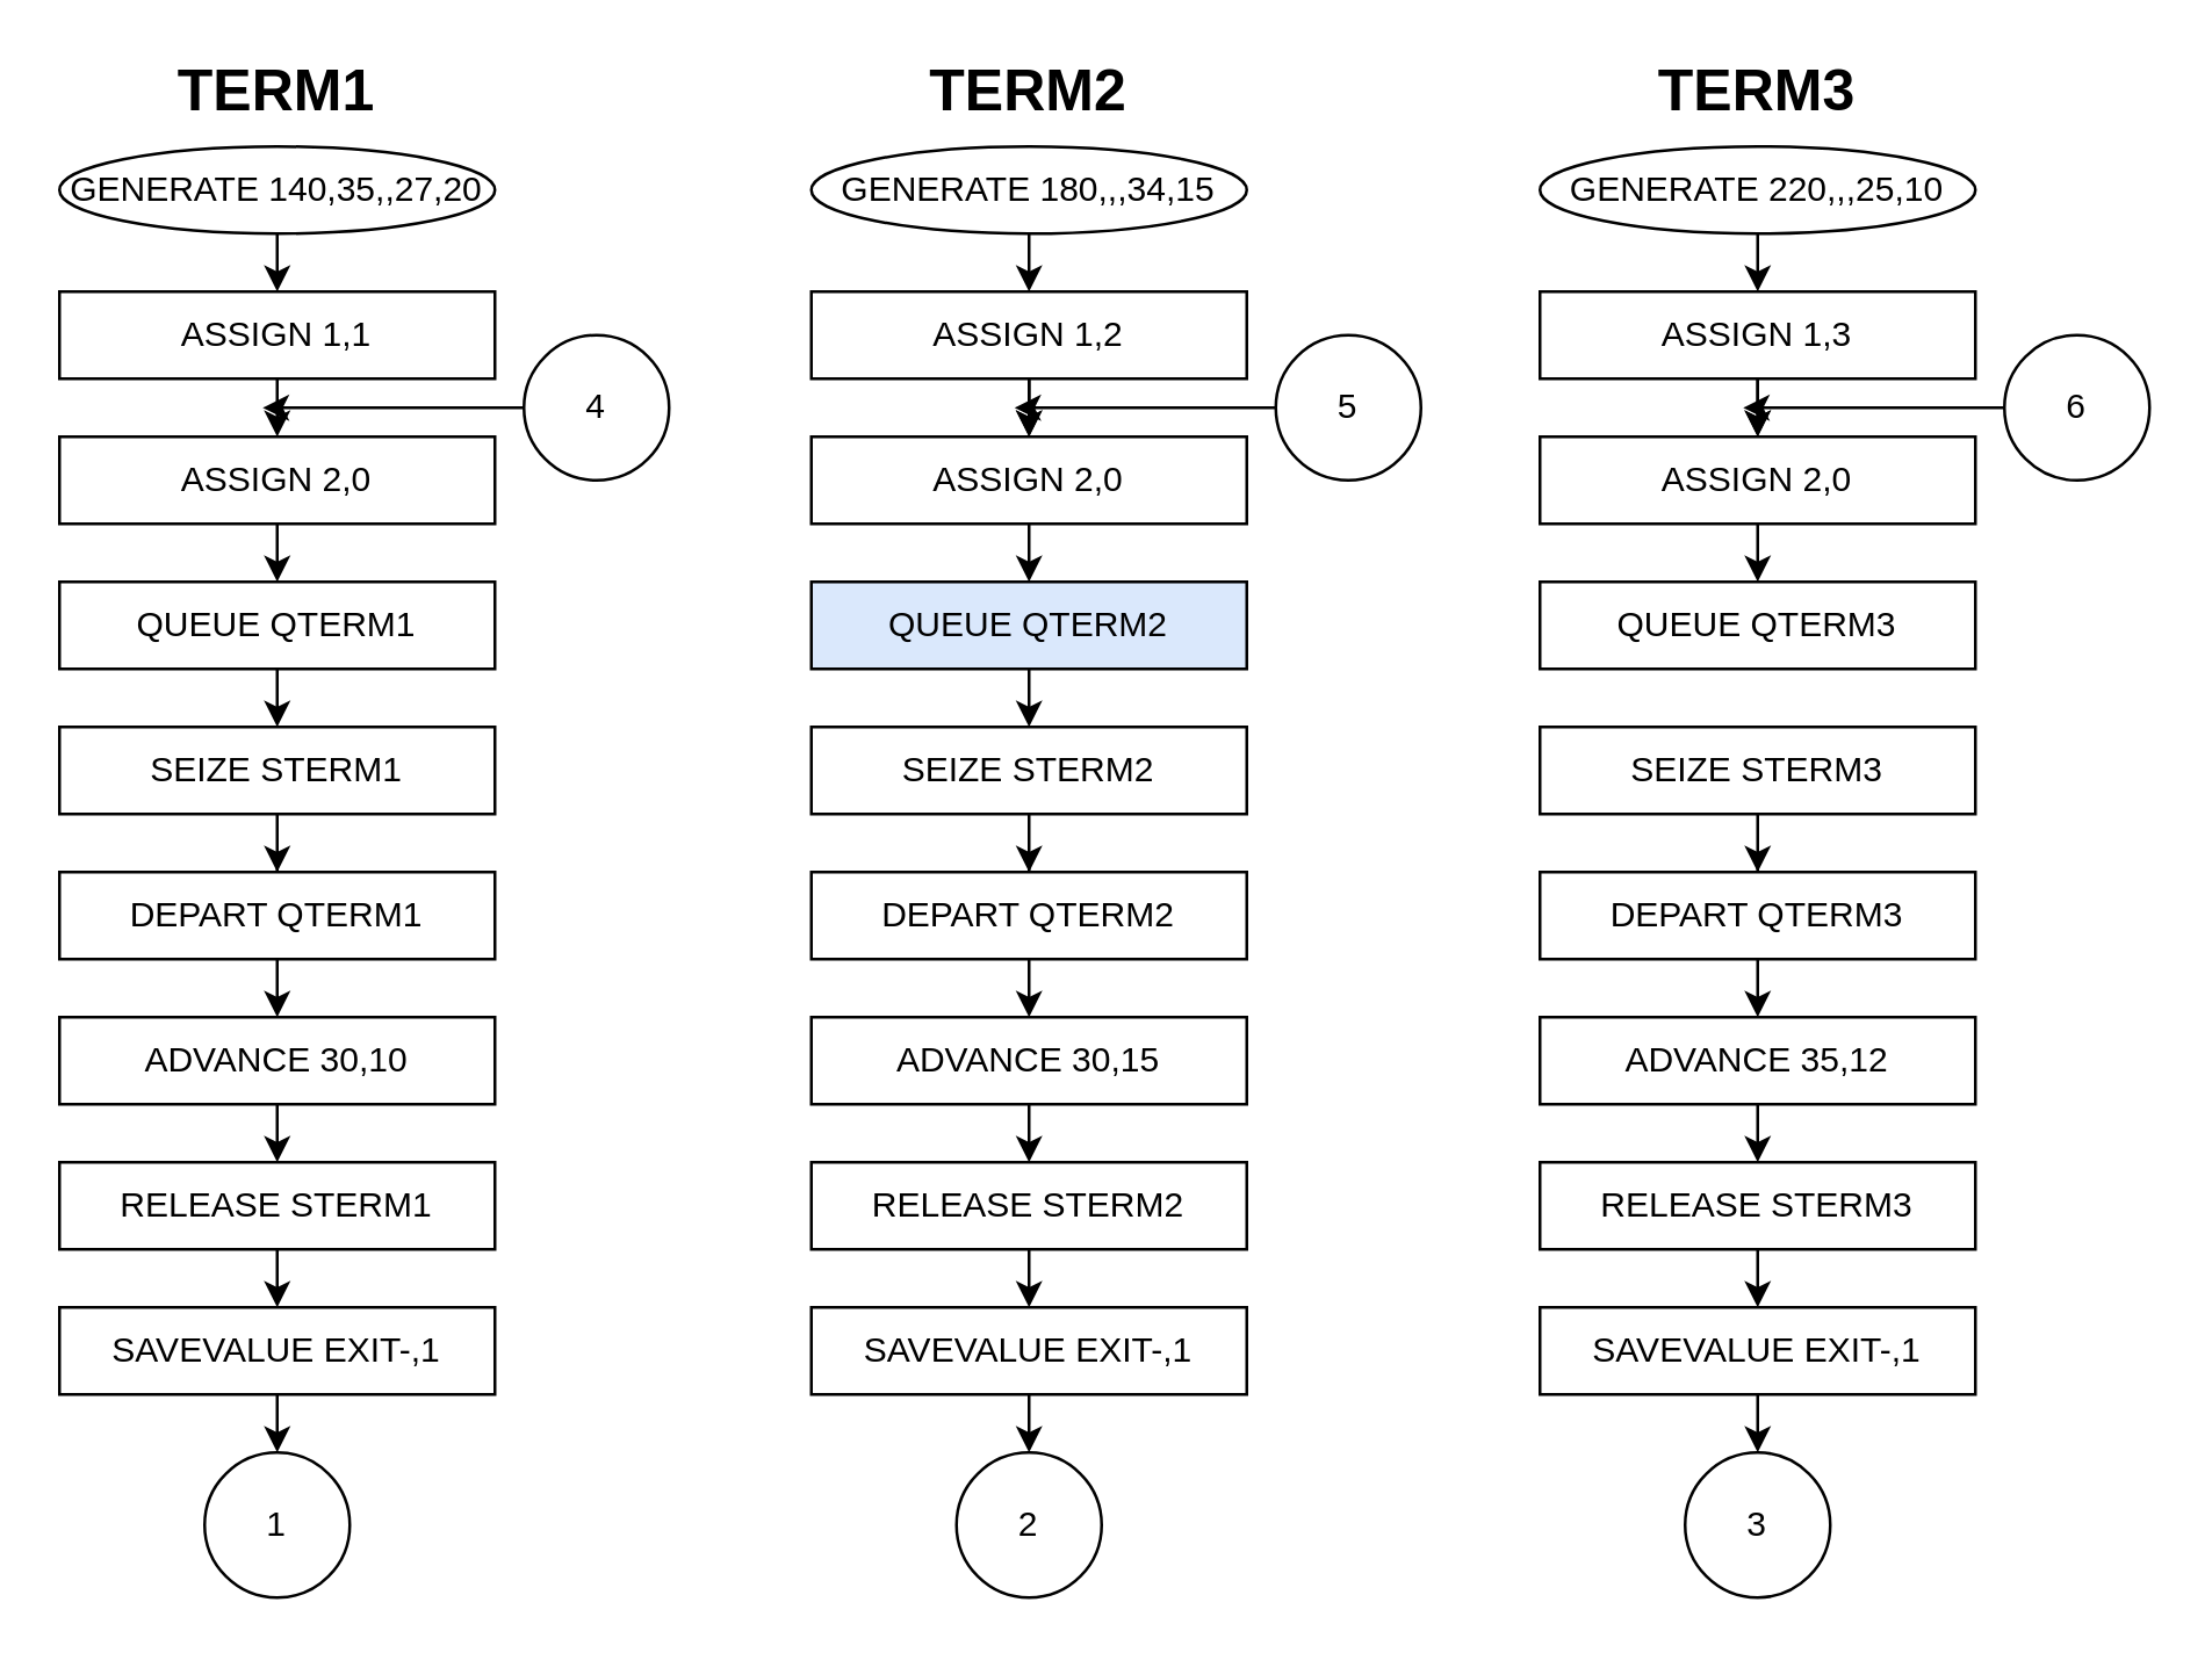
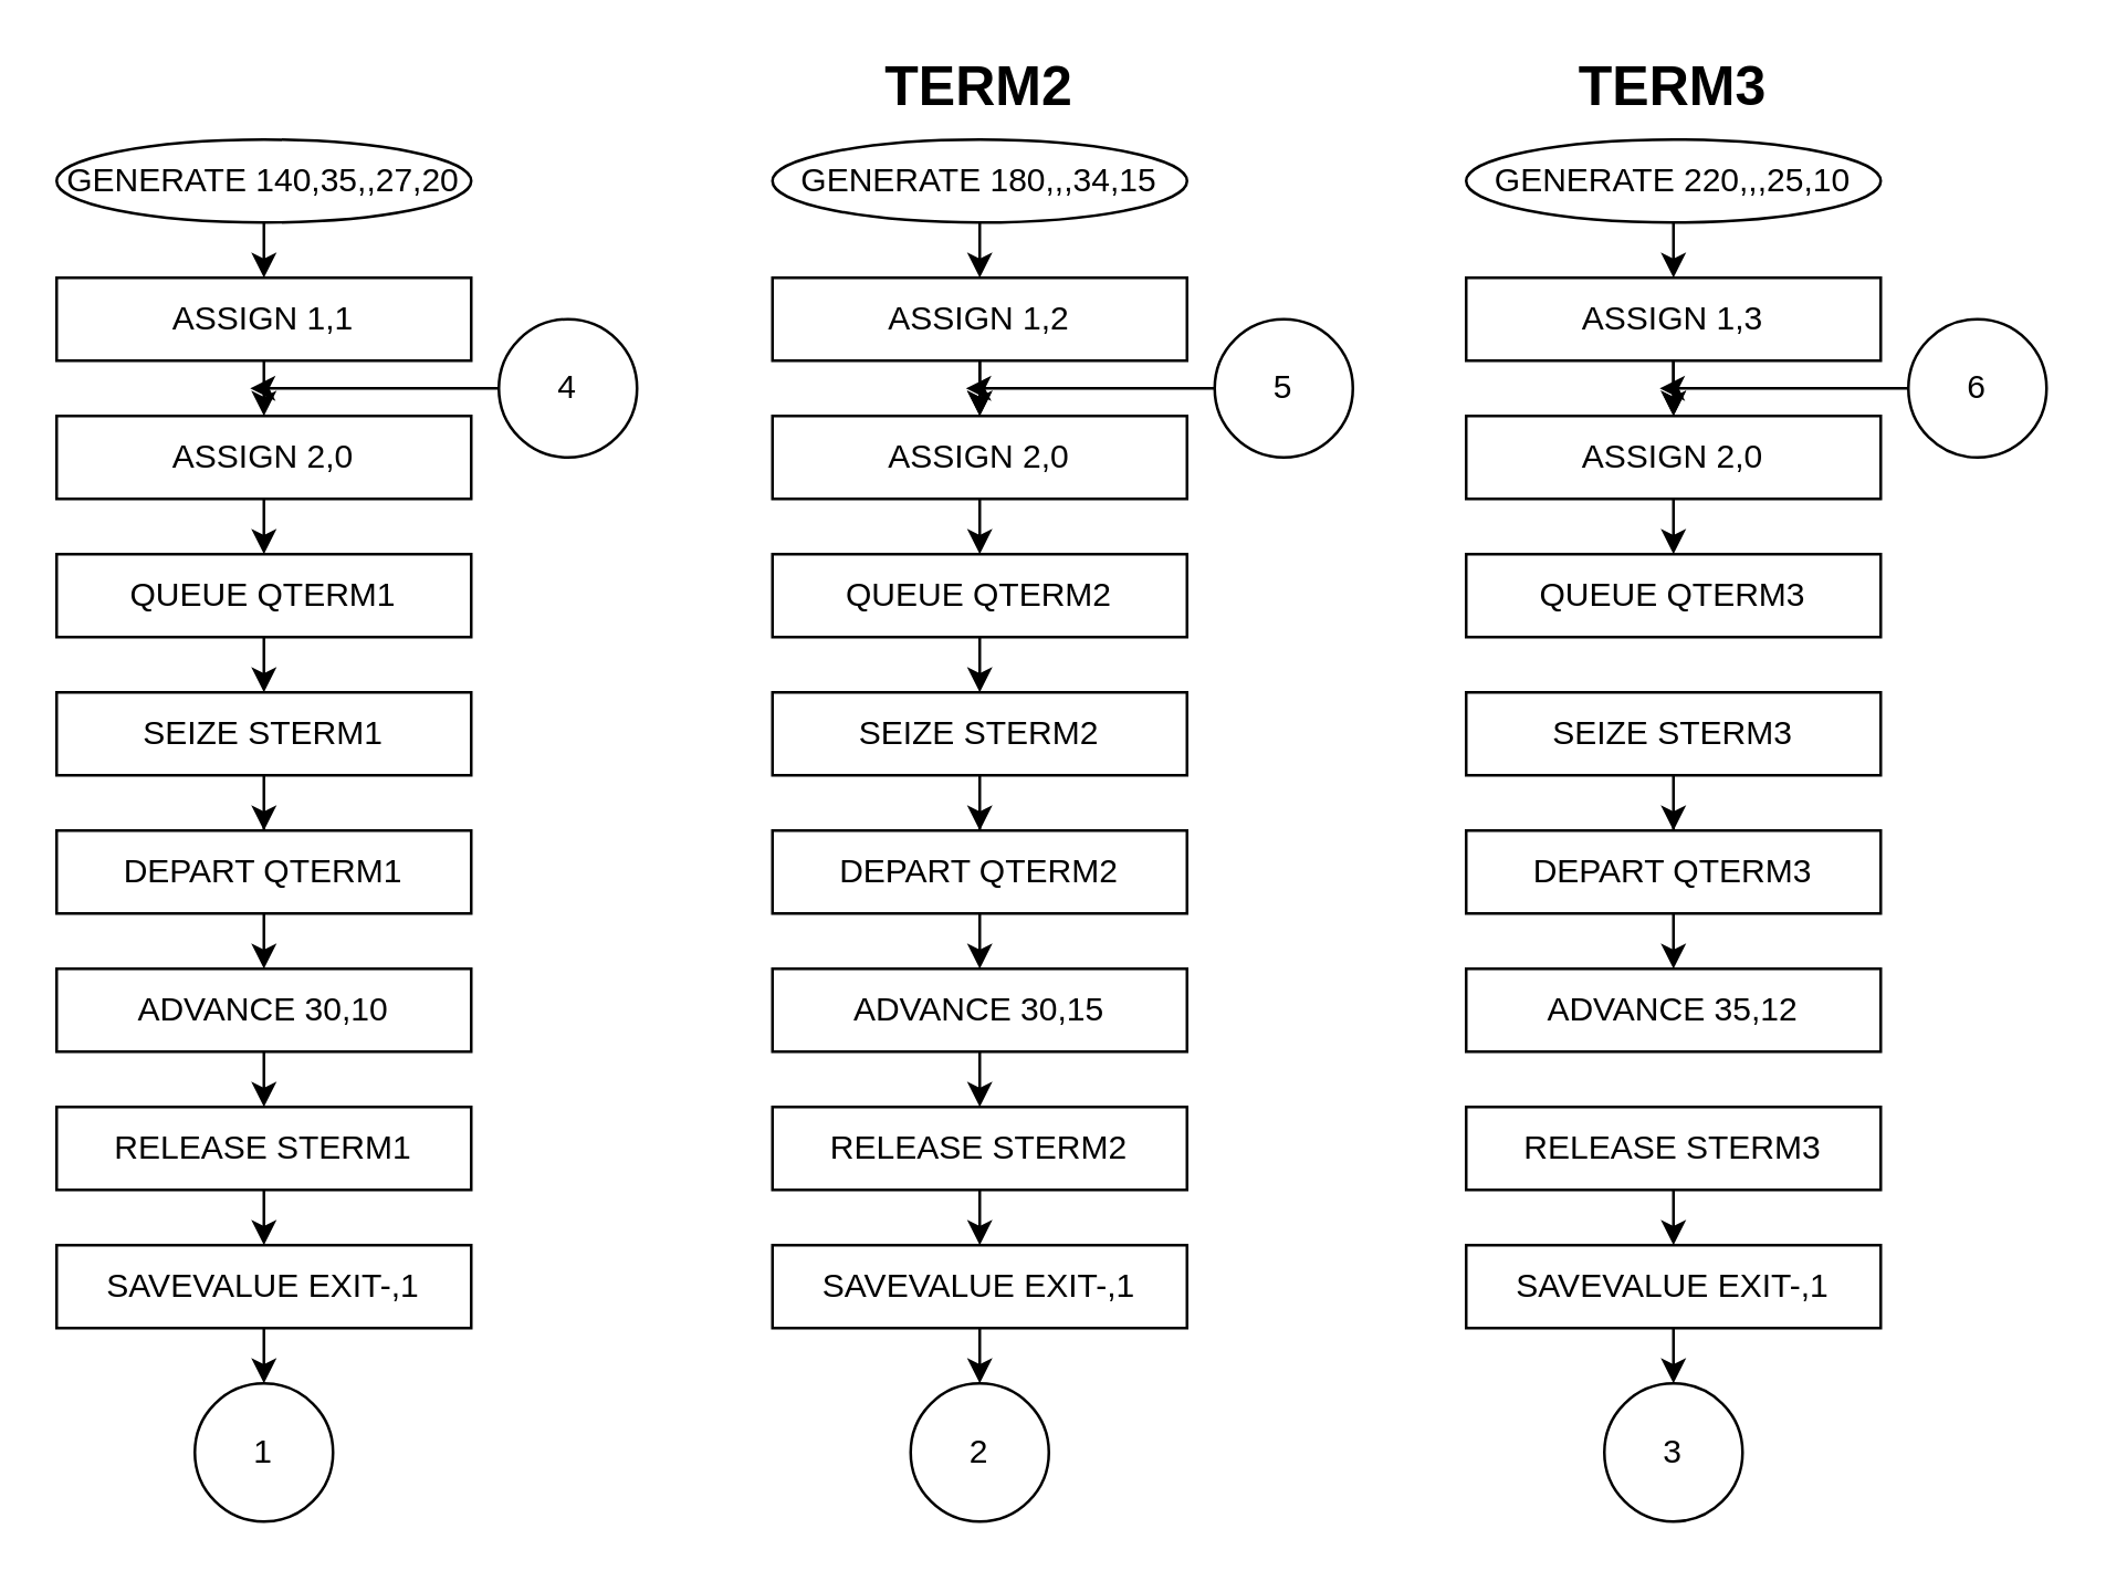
- <mxCell id="21" value="TERM1" style="text;html=1;strokeColor=none;fillColor=none;align=center;verticalAlign=middle;whiteSpace=wrap;rounded=0;fontSize=20;fontStyle=1" vertex="1" parent="1"><mxGeometry x="75" y="20" width="40" height="20" as="geometry" /></mxCell>
- <mxCell id="29" value="QUEUE QTERM2" style="rounded=0;whiteSpace=wrap;html=1;fillColor=#dae8fc;" vertex="1" parent="1"><mxGeometry x="279" y="200" width="150" height="30" as="geometry" /></mxCell>
+ <mxCell id="29" value="QUEUE QTERM2" style="rounded=0;whiteSpace=wrap;html=1;" vertex="1" parent="1"><mxGeometry x="279" y="200" width="150" height="30" as="geometry" /></mxCell>
- <mxCell id="53" style="edgeStyle=orthogonalEdgeStyle;rounded=0;orthogonalLoop=1;jettySize=auto;html=1;exitX=0.5;exitY=1;exitDx=0;exitDy=0;entryX=0.5;entryY=0;entryDx=0;entryDy=0;" edge="1" parent="1" source="54" target="56"><mxGeometry relative="1" as="geometry" /></mxCell>
